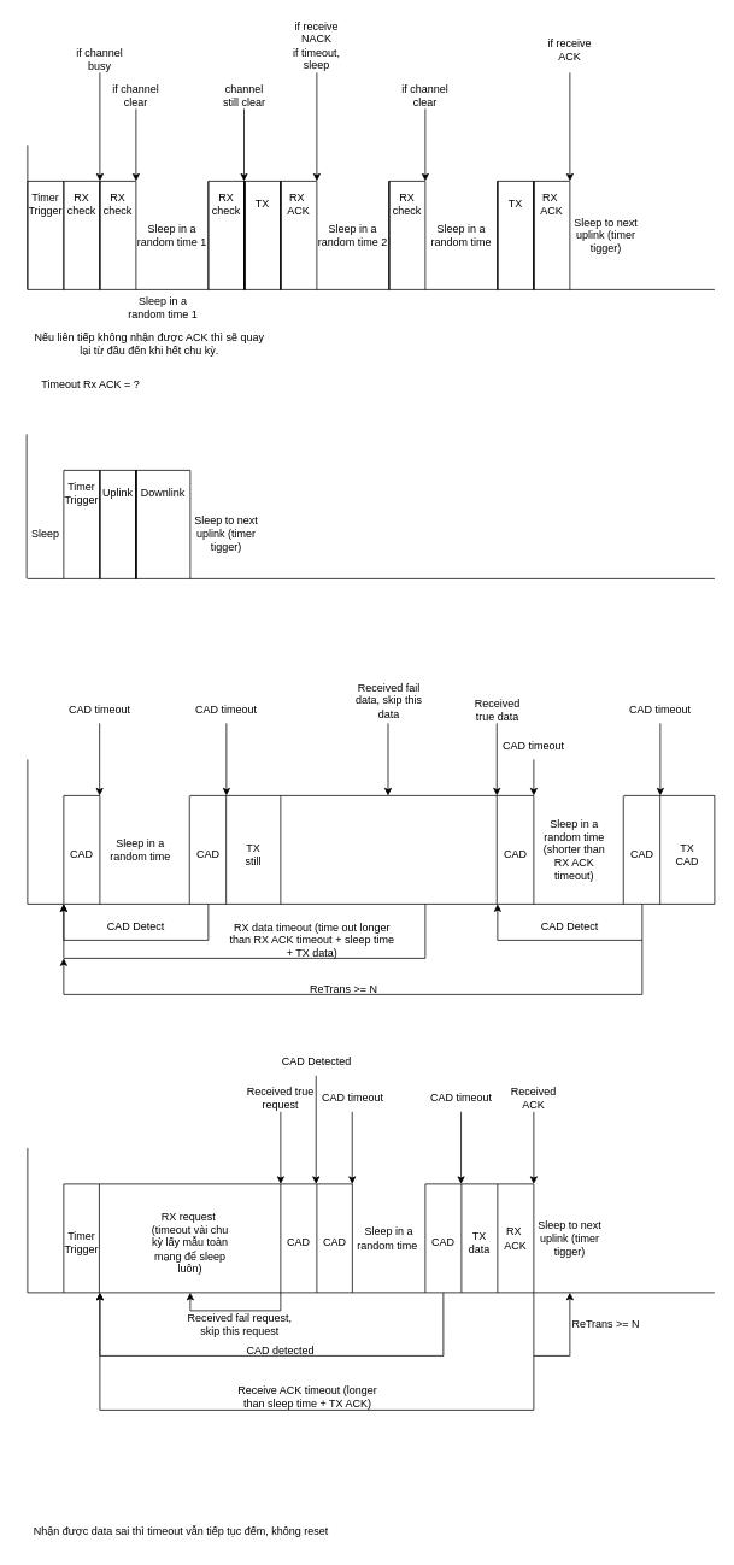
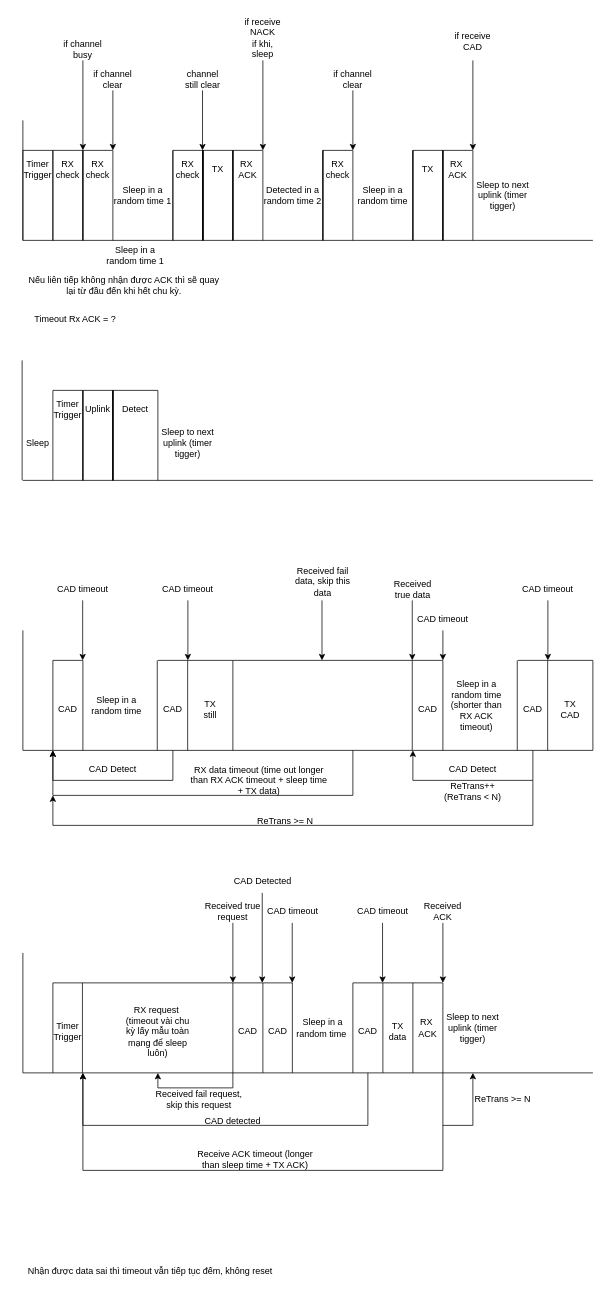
- <mxCell id="34" value="if receive NACK&lt;br&gt;if timeout, sleep" style="text;html=1;strokeColor=none;fillColor=none;align=center;verticalAlign=middle;whiteSpace=wrap;rounded=0;" parent="1" vertex="1"><mxGeometry x="320" y="20" width="60" height="60" as="geometry" /></mxCell>
+ <mxCell id="34" value="if receive NACK&lt;br&gt;if khi, sleep" style="text;html=1;strokeColor=none;fillColor=none;align=center;verticalAlign=middle;whiteSpace=wrap;rounded=0;" parent="1" vertex="1"><mxGeometry x="320" y="20" width="60" height="60" as="geometry" /></mxCell>
- <mxCell id="58" value="if receive ACK" style="text;html=1;strokeColor=none;fillColor=none;align=center;verticalAlign=middle;whiteSpace=wrap;rounded=0;" parent="1" vertex="1"><mxGeometry x="600" y="30" width="60" height="50" as="geometry" /></mxCell>
+ <mxCell id="58" value="if receive CAD" style="text;html=1;strokeColor=none;fillColor=none;align=center;verticalAlign=middle;whiteSpace=wrap;rounded=0;" parent="1" vertex="1"><mxGeometry x="600" y="30" width="60" height="50" as="geometry" /></mxCell>
- <mxCell id="36" value="Sleep in a random time 2" style="text;html=1;strokeColor=none;fillColor=none;align=center;verticalAlign=middle;whiteSpace=wrap;rounded=0;" parent="1" vertex="1"><mxGeometry x="350" y="200" width="80" height="120" as="geometry" /></mxCell>
+ <mxCell id="36" value="Detected in a random time 2" style="text;html=1;strokeColor=none;fillColor=none;align=center;verticalAlign=middle;whiteSpace=wrap;rounded=0;" parent="1" vertex="1"><mxGeometry x="350" y="200" width="80" height="120" as="geometry" /></mxCell>
- <mxCell id="79" value="Downlink" style="text;html=1;strokeColor=none;fillColor=none;align=center;verticalAlign=middle;whiteSpace=wrap;rounded=0;" parent="1" vertex="1"><mxGeometry x="150" y="530" width="60" height="30" as="geometry" /></mxCell>
+ <mxCell id="79" value="Detect" style="text;html=1;strokeColor=none;fillColor=none;align=center;verticalAlign=middle;whiteSpace=wrap;rounded=0;" parent="1" vertex="1"><mxGeometry x="150" y="530" width="60" height="30" as="geometry" /></mxCell>
+ <mxCell id="182" value="ReTrans++ (ReTrans &amp;lt; N)" style="text;html=1;strokeColor=none;fillColor=none;align=center;verticalAlign=middle;whiteSpace=wrap;rounded=0;" vertex="1" parent="1"><mxGeometry x="575" y="1040" width="110" height="30" as="geometry" /></mxCell>
